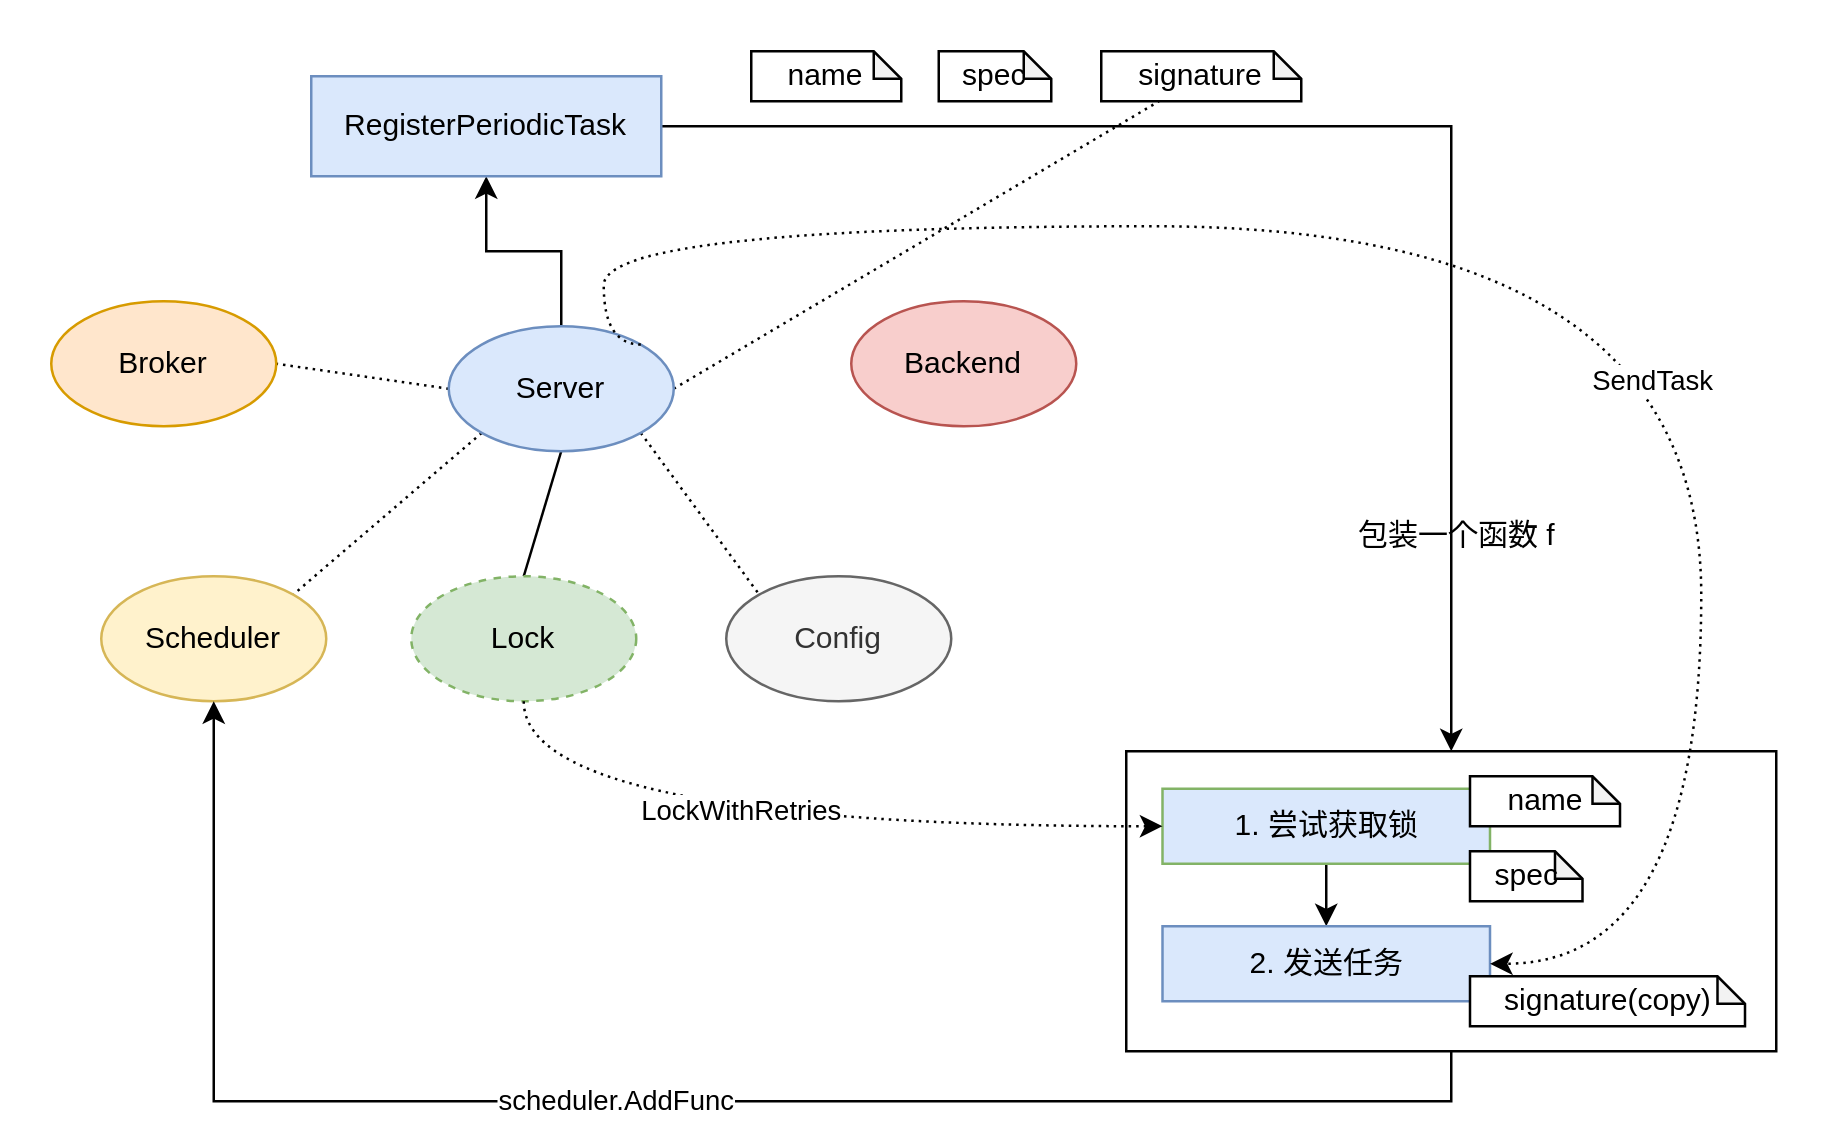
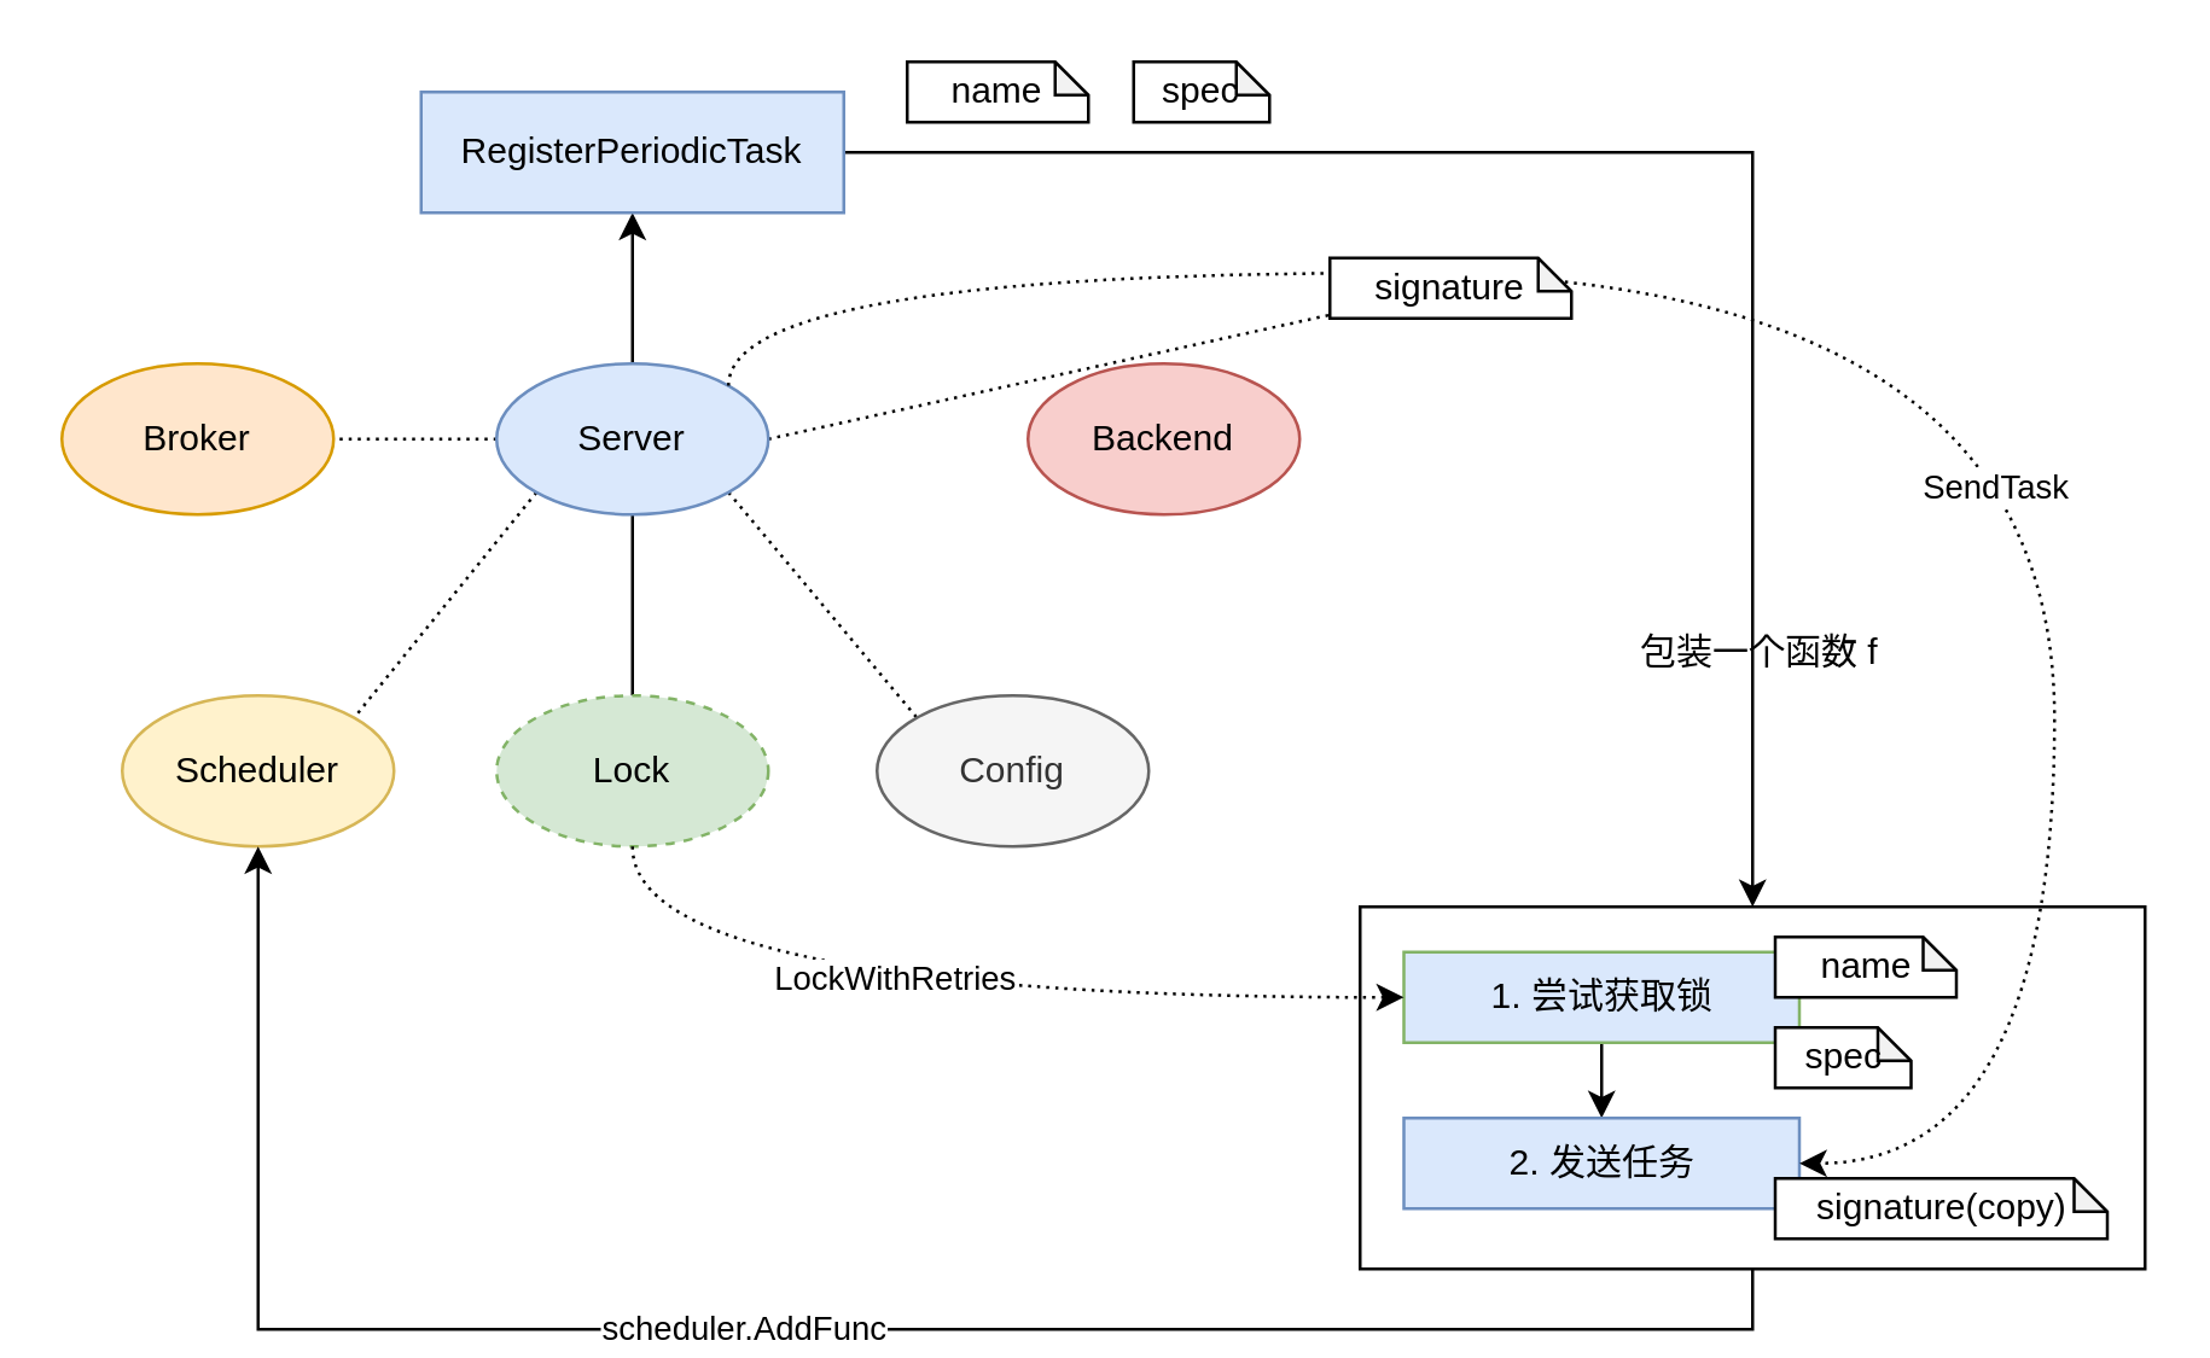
- <mxCell id="29" value="signature" style="shape=note;whiteSpace=wrap;html=1;backgroundOutline=1;darkOpacity=0.05;size=11;" vertex="1" parent="1"><mxGeometry x="440" y="20" width="80" height="20" as="geometry" /></mxCell>
+ <mxCell id="29" value="signature" style="shape=note;whiteSpace=wrap;html=1;backgroundOutline=1;darkOpacity=0.05;size=11;" vertex="1" parent="1"><mxGeometry x="440" y="85" width="80" height="20" as="geometry" /></mxCell>
- <mxCell id="16" value="RegisterPeriodicTask" style="rounded=0;whiteSpace=wrap;html=1;fillColor=#dae8fc;strokeColor=#6C8EBF;" vertex="1" parent="1"><mxGeometry x="124" y="30" width="140" height="40" as="geometry" /></mxCell>
+ <mxCell id="16" value="RegisterPeriodicTask" style="rounded=0;whiteSpace=wrap;html=1;fillColor=#dae8fc;strokeColor=#6C8EBF;" vertex="1" parent="1"><mxGeometry x="139" y="30" width="140" height="40" as="geometry" /></mxCell>
- <mxCell id="8" value="Server" style="ellipse;whiteSpace=wrap;html=1;fillColor=#dae8fc;strokeColor=#6c8ebf;" vertex="1" parent="1"><mxGeometry x="179" y="130" width="90" height="50" as="geometry" /></mxCell>
+ <mxCell id="8" value="Server" style="ellipse;whiteSpace=wrap;html=1;fillColor=#dae8fc;strokeColor=#6c8ebf;" vertex="1" parent="1"><mxGeometry x="164" y="120" width="90" height="50" as="geometry" /></mxCell>
